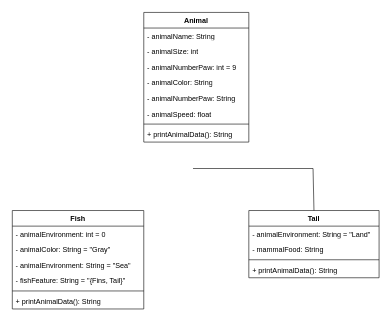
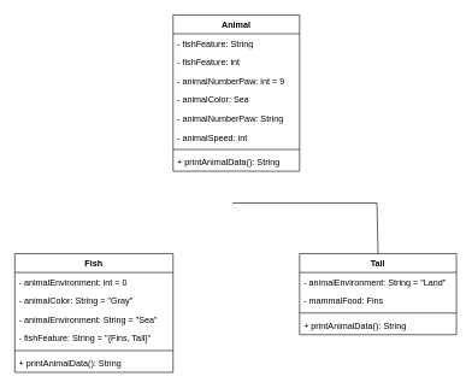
- <mxCell id="3" value="- animalName: String&lt;span style=&quot;white-space: pre;&quot;&gt;&#09;&lt;/span&gt;" style="text;strokeColor=none;fillColor=none;align=left;verticalAlign=top;spacingLeft=4;spacingRight=4;overflow=hidden;rotatable=0;points=[[0,0.5],[1,0.5]];portConstraint=eastwest;whiteSpace=wrap;html=1;" vertex="1" parent="2"><mxGeometry y="26" width="175" height="26" as="geometry" /></mxCell>
+ <mxCell id="3" value="- fishFeature: String&lt;span style=&quot;white-space: pre;&quot;&gt;&#09;&lt;/span&gt;" style="text;strokeColor=none;fillColor=none;align=left;verticalAlign=top;spacingLeft=4;spacingRight=4;overflow=hidden;rotatable=0;points=[[0,0.5],[1,0.5]];portConstraint=eastwest;whiteSpace=wrap;html=1;" vertex="1" parent="2"><mxGeometry y="26" width="175" height="26" as="geometry" /></mxCell>
- <mxCell id="4" value="- animalSize: int" style="text;strokeColor=none;fillColor=none;align=left;verticalAlign=top;spacingLeft=4;spacingRight=4;overflow=hidden;rotatable=0;points=[[0,0.5],[1,0.5]];portConstraint=eastwest;whiteSpace=wrap;html=1;" vertex="1" parent="2"><mxGeometry y="52" width="175" height="26" as="geometry" /></mxCell>
+ <mxCell id="4" value="- fishFeature: int" style="text;strokeColor=none;fillColor=none;align=left;verticalAlign=top;spacingLeft=4;spacingRight=4;overflow=hidden;rotatable=0;points=[[0,0.5],[1,0.5]];portConstraint=eastwest;whiteSpace=wrap;html=1;" vertex="1" parent="2"><mxGeometry y="52" width="175" height="26" as="geometry" /></mxCell>
- <mxCell id="6" value="- animalColor: String" style="text;strokeColor=none;fillColor=none;align=left;verticalAlign=top;spacingLeft=4;spacingRight=4;overflow=hidden;rotatable=0;points=[[0,0.5],[1,0.5]];portConstraint=eastwest;whiteSpace=wrap;html=1;" vertex="1" parent="2"><mxGeometry y="104" width="175" height="26" as="geometry" /></mxCell>
+ <mxCell id="6" value="- animalColor: Sea" style="text;strokeColor=none;fillColor=none;align=left;verticalAlign=top;spacingLeft=4;spacingRight=4;overflow=hidden;rotatable=0;points=[[0,0.5],[1,0.5]];portConstraint=eastwest;whiteSpace=wrap;html=1;" vertex="1" parent="2"><mxGeometry y="104" width="175" height="26" as="geometry" /></mxCell>
- <mxCell id="8" value="- animalSpeed: float" style="text;strokeColor=none;fillColor=none;align=left;verticalAlign=top;spacingLeft=4;spacingRight=4;overflow=hidden;rotatable=0;points=[[0,0.5],[1,0.5]];portConstraint=eastwest;whiteSpace=wrap;html=1;" vertex="1" parent="2"><mxGeometry y="156" width="175" height="26" as="geometry" /></mxCell>
+ <mxCell id="8" value="- animalSpeed: int" style="text;strokeColor=none;fillColor=none;align=left;verticalAlign=top;spacingLeft=4;spacingRight=4;overflow=hidden;rotatable=0;points=[[0,0.5],[1,0.5]];portConstraint=eastwest;whiteSpace=wrap;html=1;" vertex="1" parent="2"><mxGeometry y="156" width="175" height="26" as="geometry" /></mxCell>
- <mxCell id="20" value="- mammalFood: String" style="text;strokeColor=none;fillColor=none;align=left;verticalAlign=top;spacingLeft=4;spacingRight=4;overflow=hidden;rotatable=0;points=[[0,0.5],[1,0.5]];portConstraint=eastwest;whiteSpace=wrap;html=1;" vertex="1" parent="18"><mxGeometry y="52" width="217" height="26" as="geometry" /></mxCell>
+ <mxCell id="20" value="- mammalFood: Fins" style="text;strokeColor=none;fillColor=none;align=left;verticalAlign=top;spacingLeft=4;spacingRight=4;overflow=hidden;rotatable=0;points=[[0,0.5],[1,0.5]];portConstraint=eastwest;whiteSpace=wrap;html=1;" vertex="1" parent="18"><mxGeometry y="52" width="217" height="26" as="geometry" /></mxCell>
